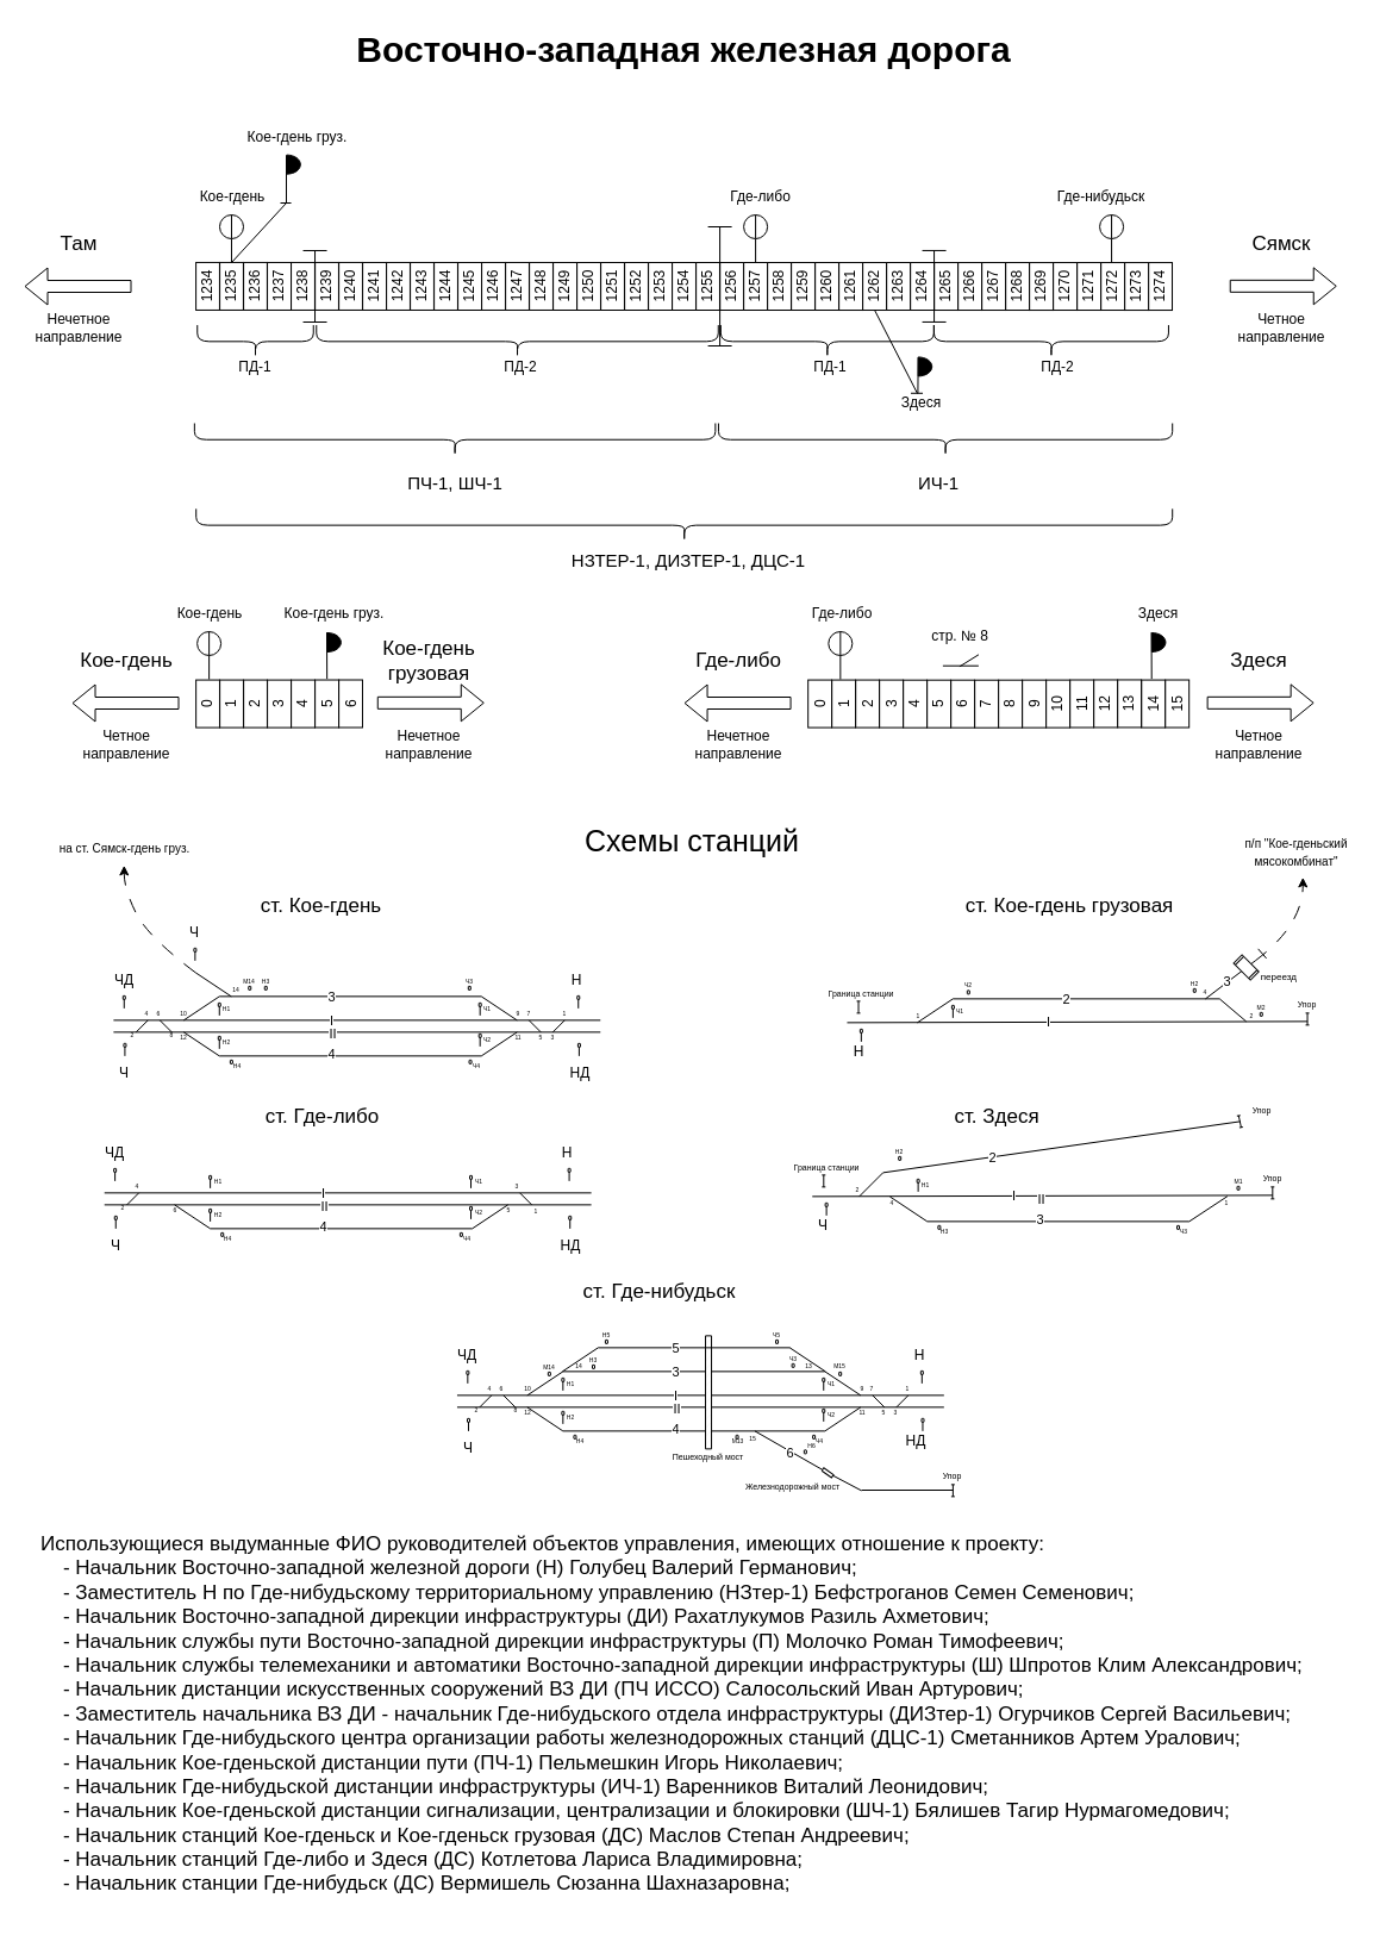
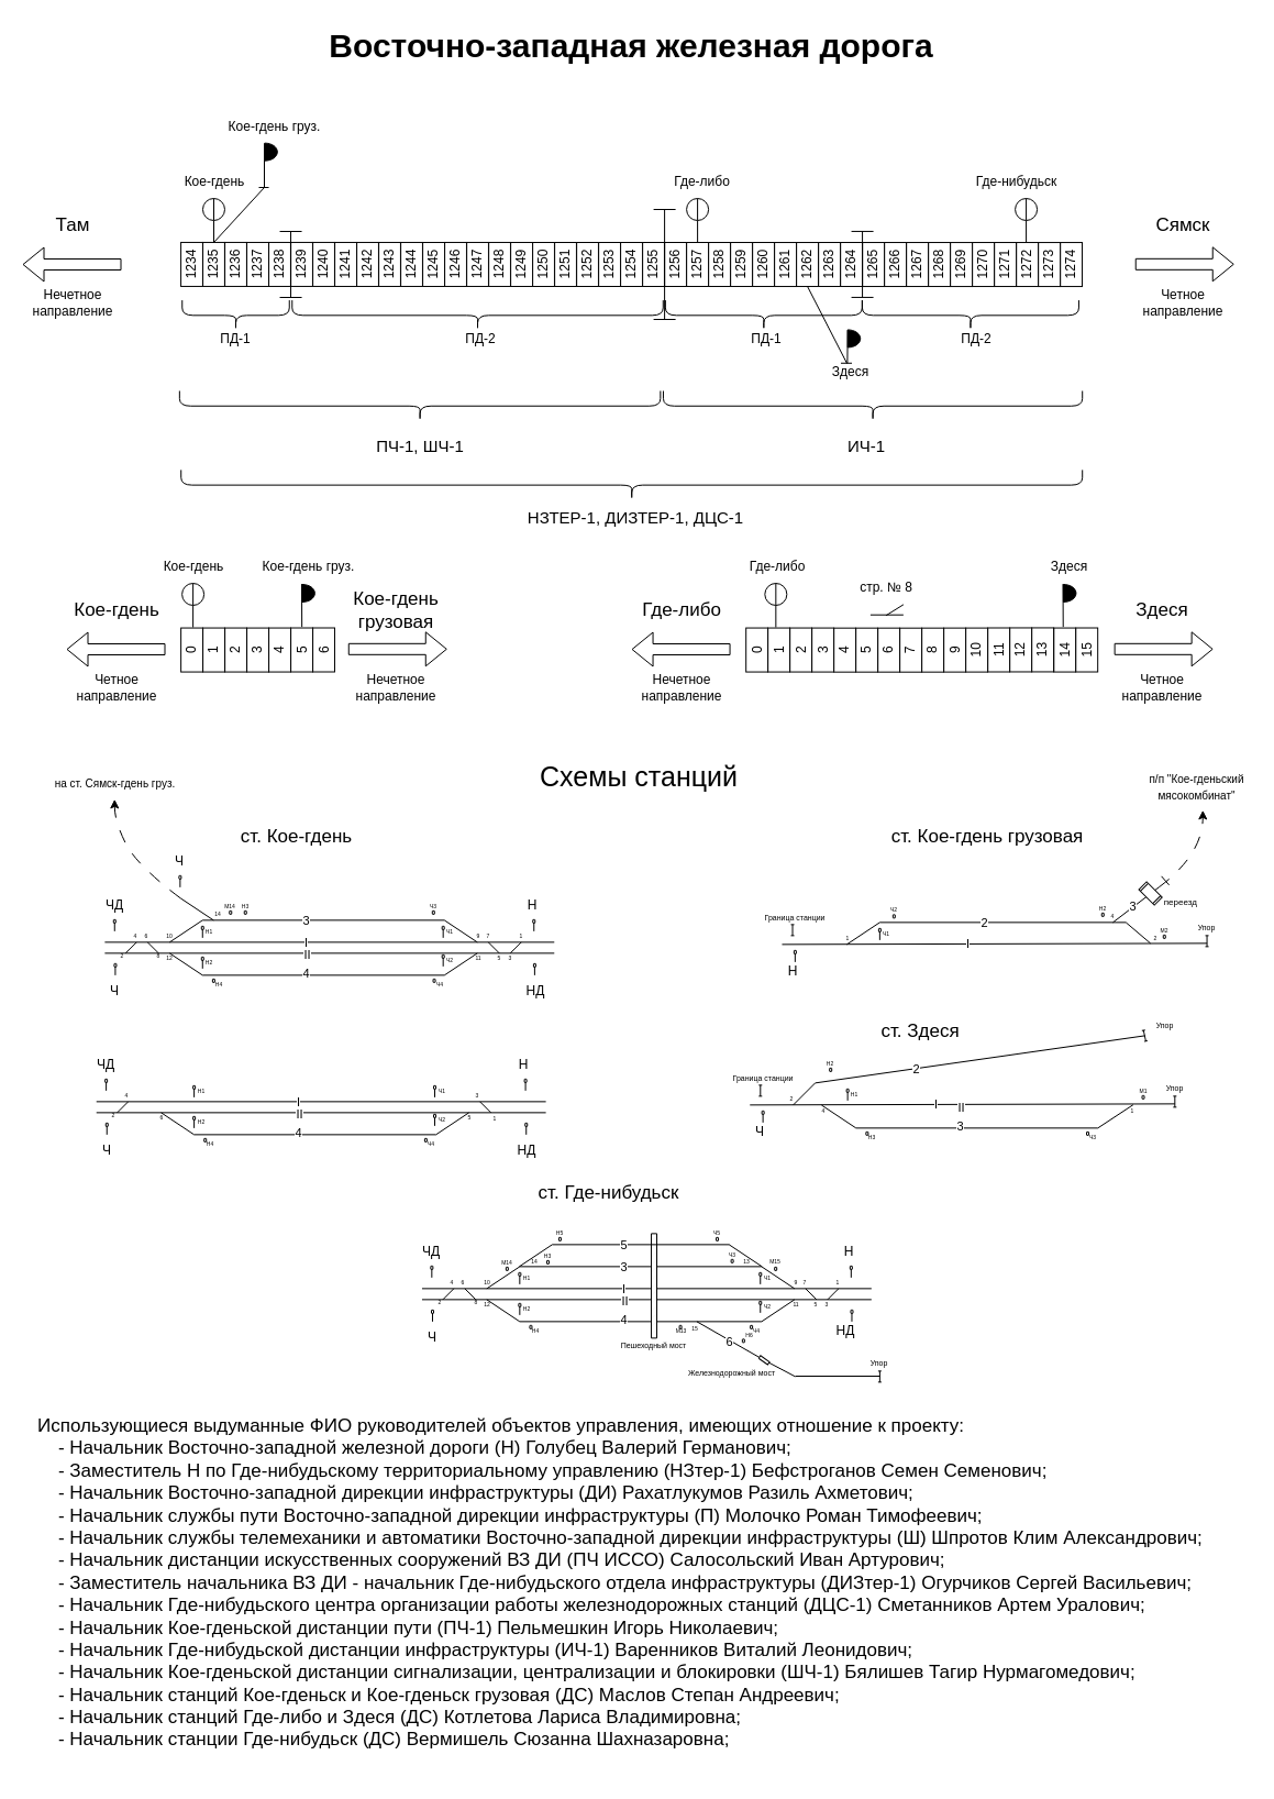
- <mxCell id="243" value="&lt;font style=&quot;font-size: 17px;&quot;&gt;ст. Где-либо&lt;/font&gt;" style="text;html=1;strokeColor=none;fillColor=none;align=center;verticalAlign=middle;whiteSpace=wrap;rounded=0;" parent="1" vertex="1"><mxGeometry x="209.36" y="923.37" width="123.24" height="30" as="geometry" /></mxCell>
